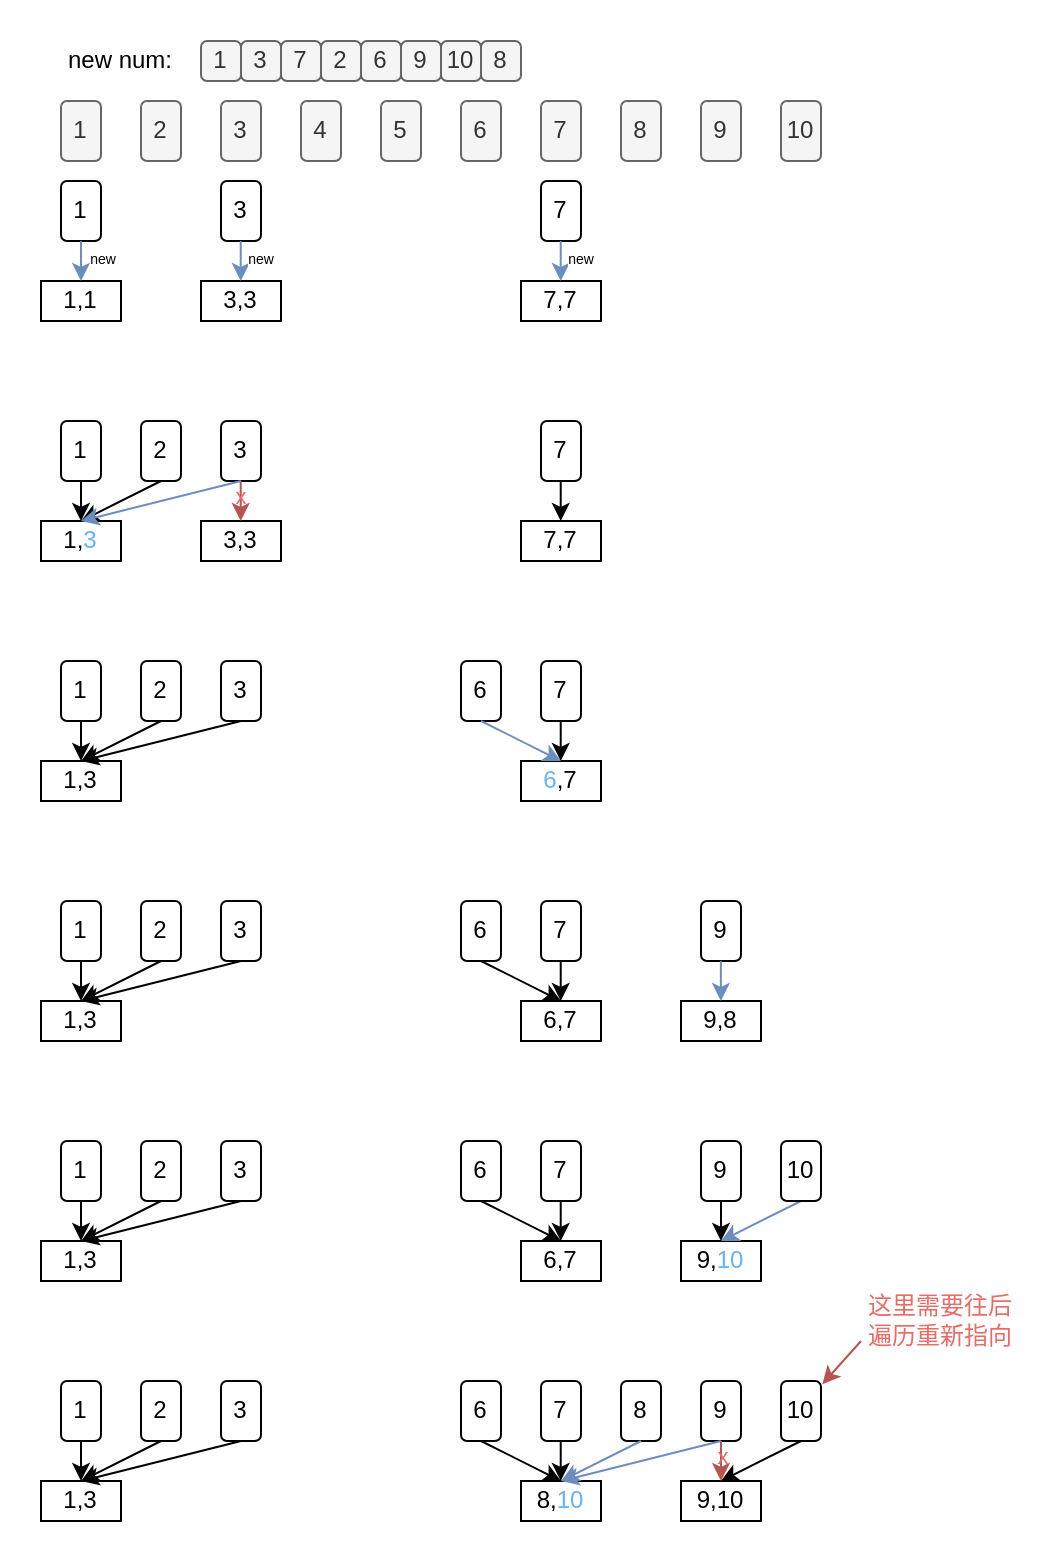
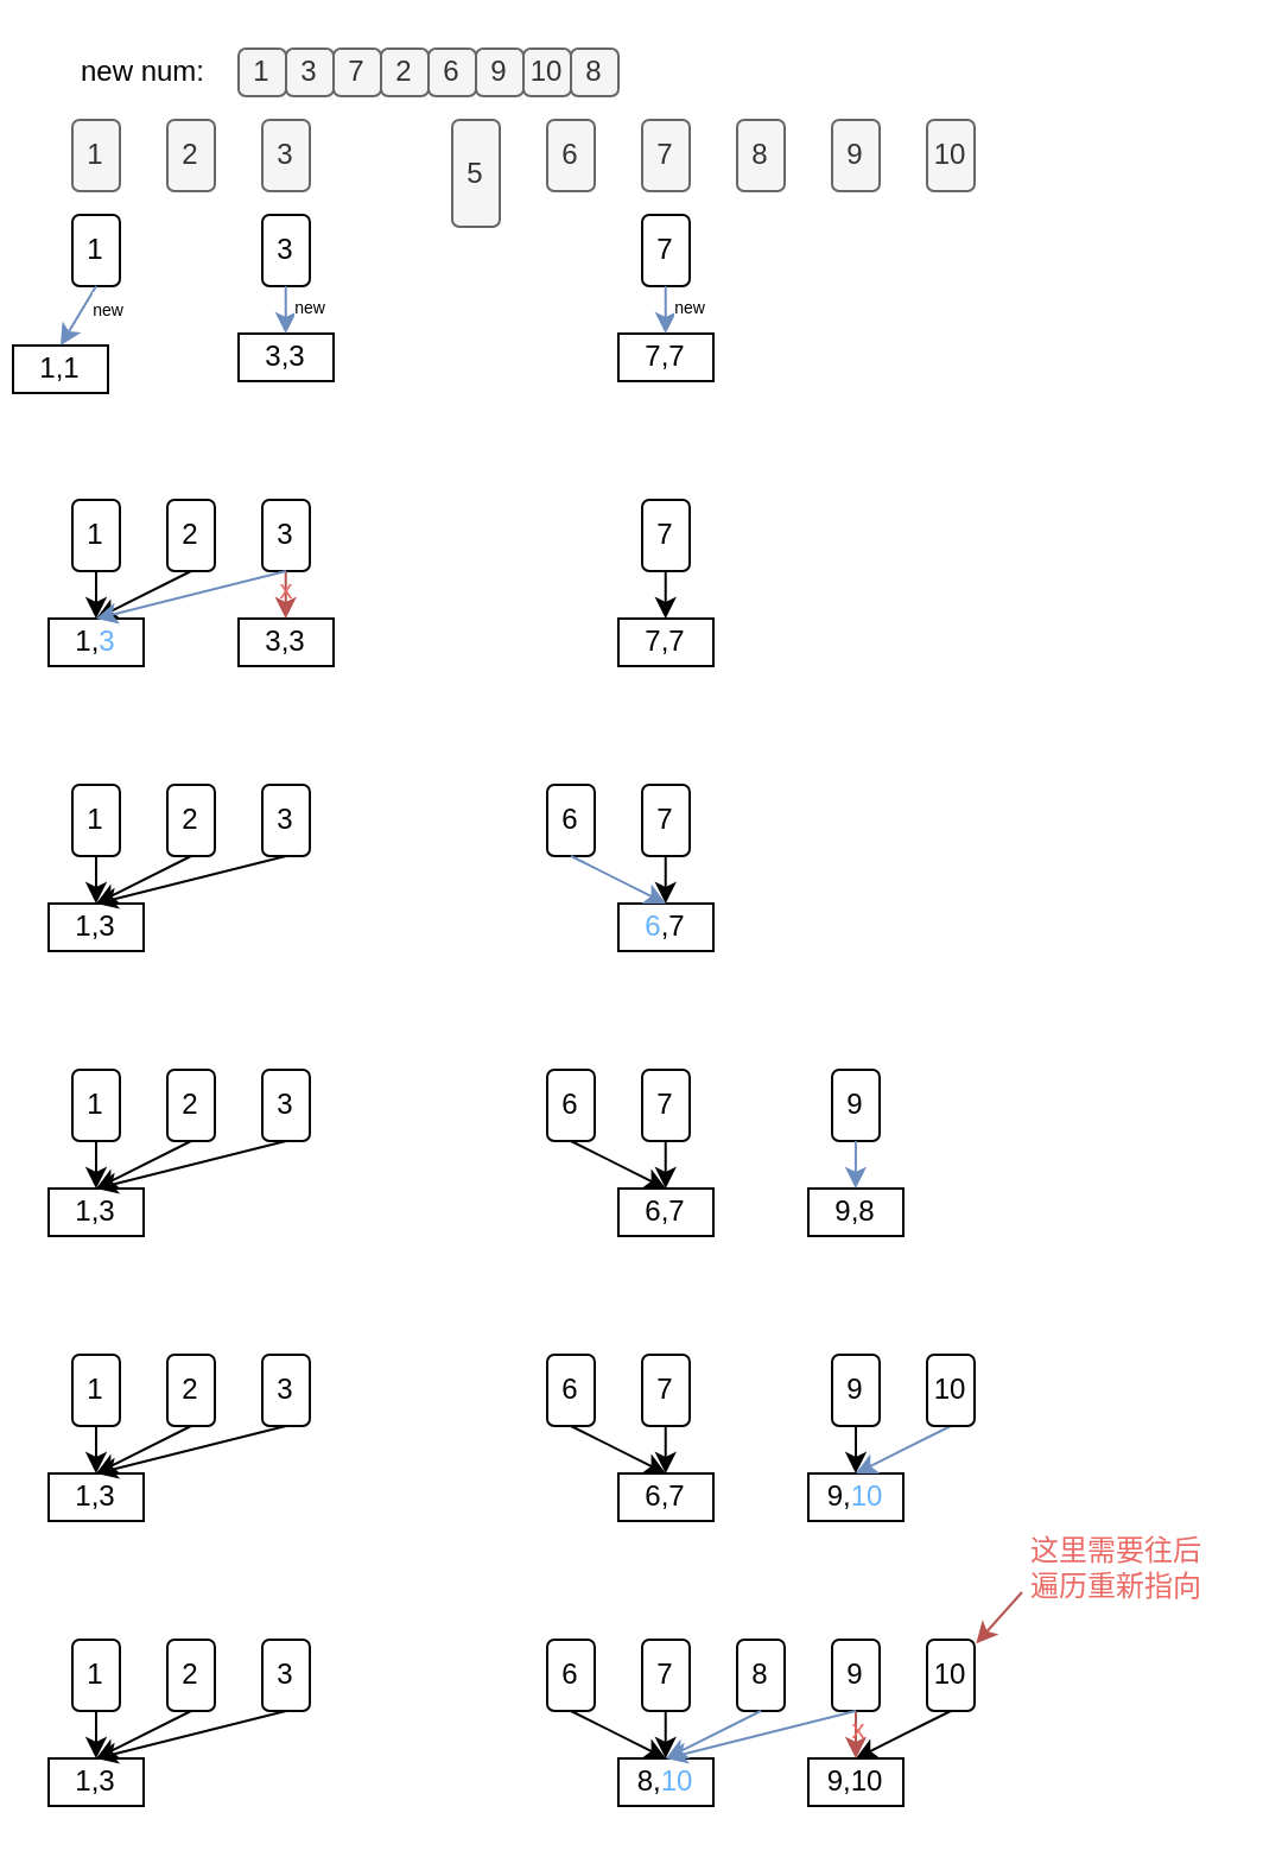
- <mxCell id="5" value="4" style="rounded=1;whiteSpace=wrap;html=1;fillColor=#f5f5f5;strokeColor=#666666;fontColor=#333333;" parent="1" vertex="1"><mxGeometry x="150" y="50" width="20" height="30" as="geometry" /></mxCell>
- <mxCell id="7" value="5" style="rounded=1;whiteSpace=wrap;html=1;fillColor=#f5f5f5;strokeColor=#666666;fontColor=#333333;" parent="1" vertex="1"><mxGeometry x="190" y="50" width="20" height="30" as="geometry" /></mxCell>
+ <mxCell id="7" value="5" style="rounded=1;whiteSpace=wrap;html=1;fillColor=#f5f5f5;strokeColor=#666666;fontColor=#333333;" parent="1" vertex="1"><mxGeometry x="190" y="50" width="20" height="45" as="geometry" /></mxCell>
- <mxCell id="23" value="1,1" style="rounded=0;whiteSpace=wrap;html=1;" parent="1" vertex="1"><mxGeometry x="20" y="140" width="40" height="20" as="geometry" /></mxCell>
+ <mxCell id="23" value="1,1" style="rounded=0;whiteSpace=wrap;html=1;" parent="1" vertex="1"><mxGeometry x="5" y="145" width="40" height="20" as="geometry" /></mxCell>
